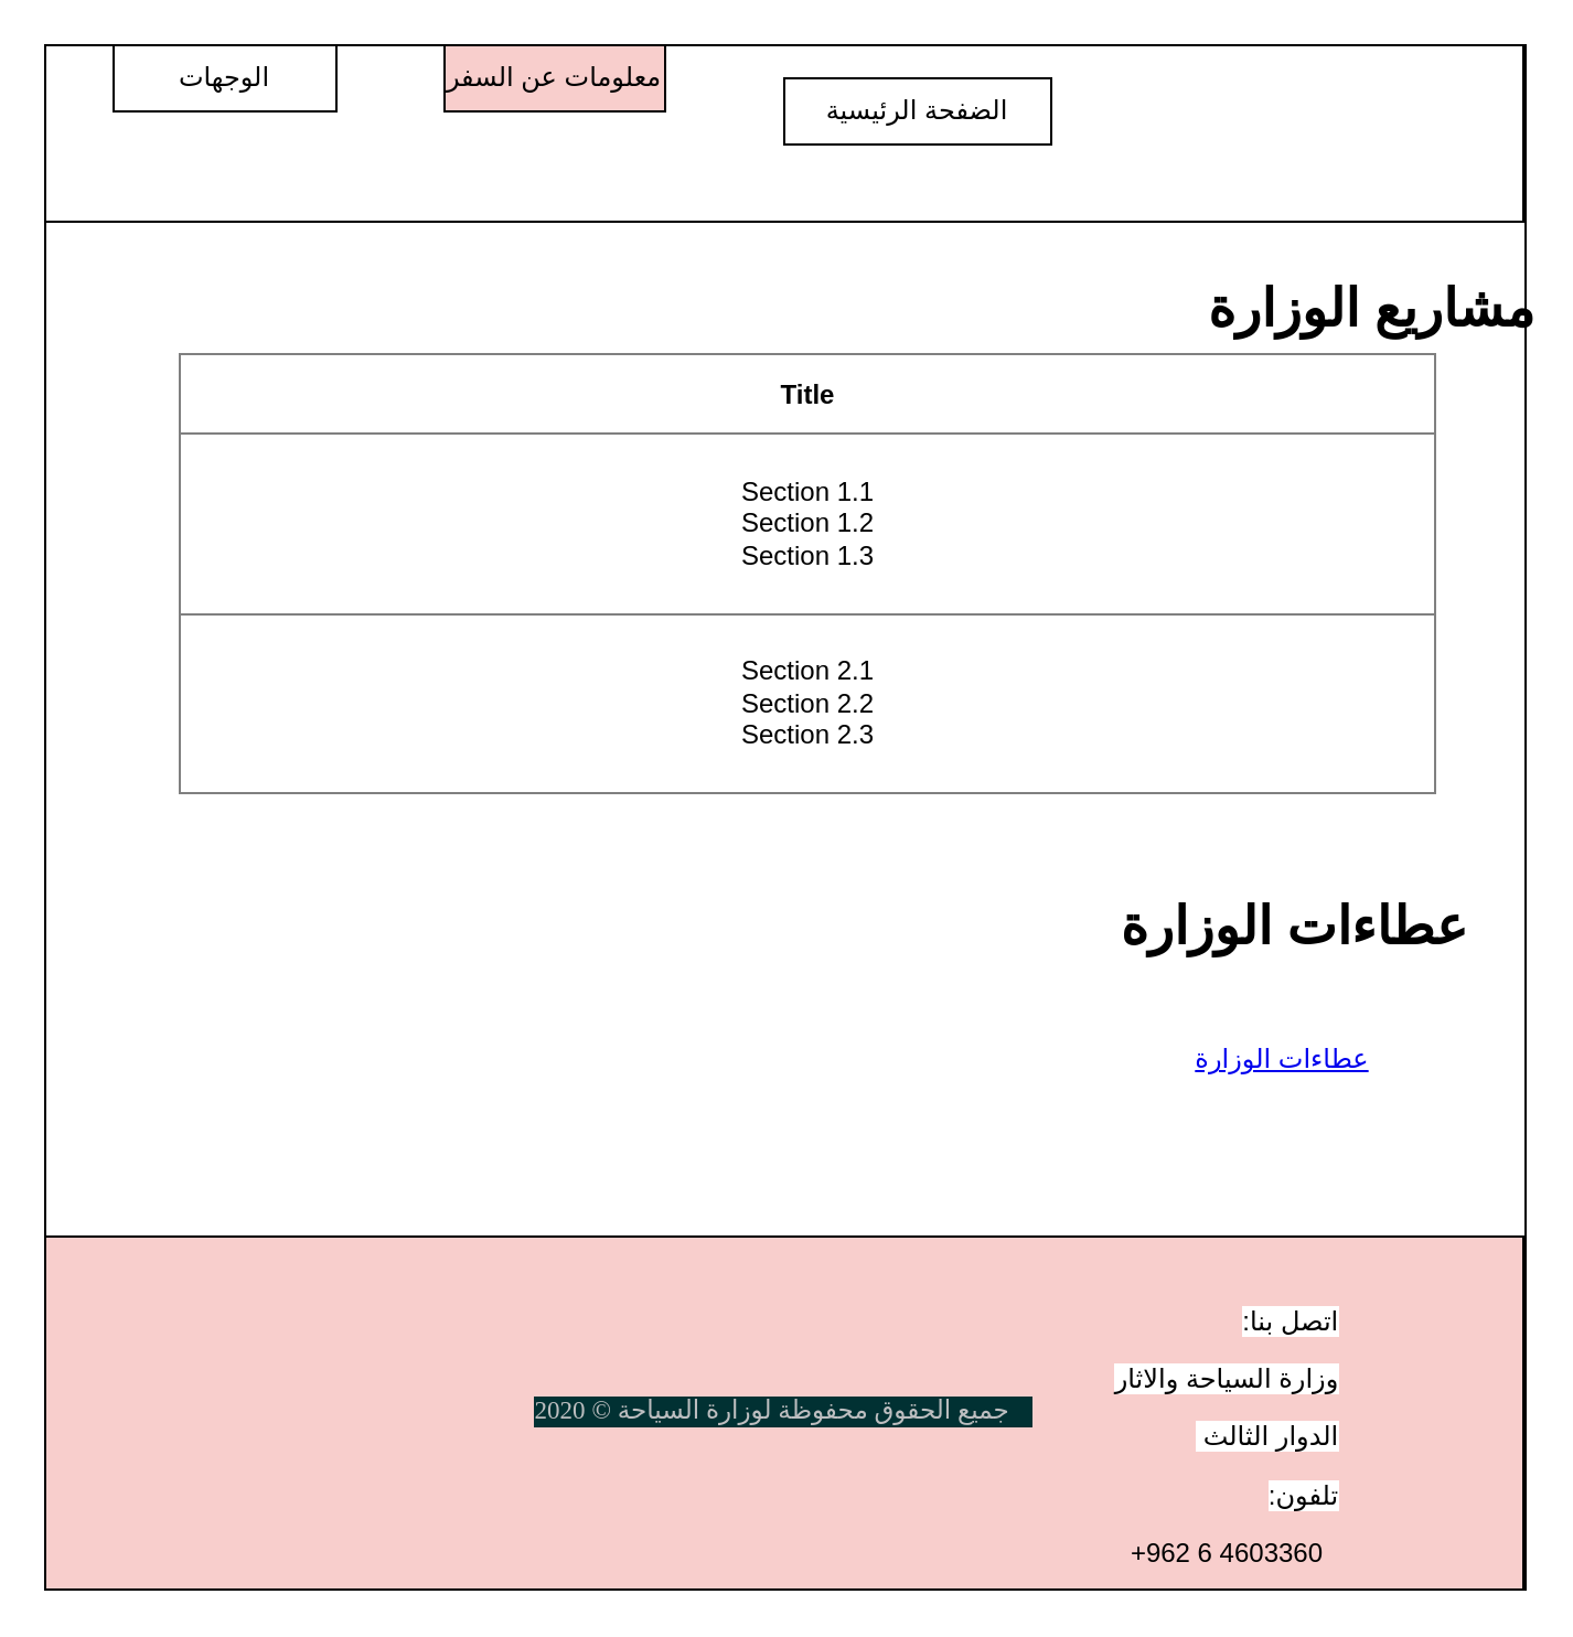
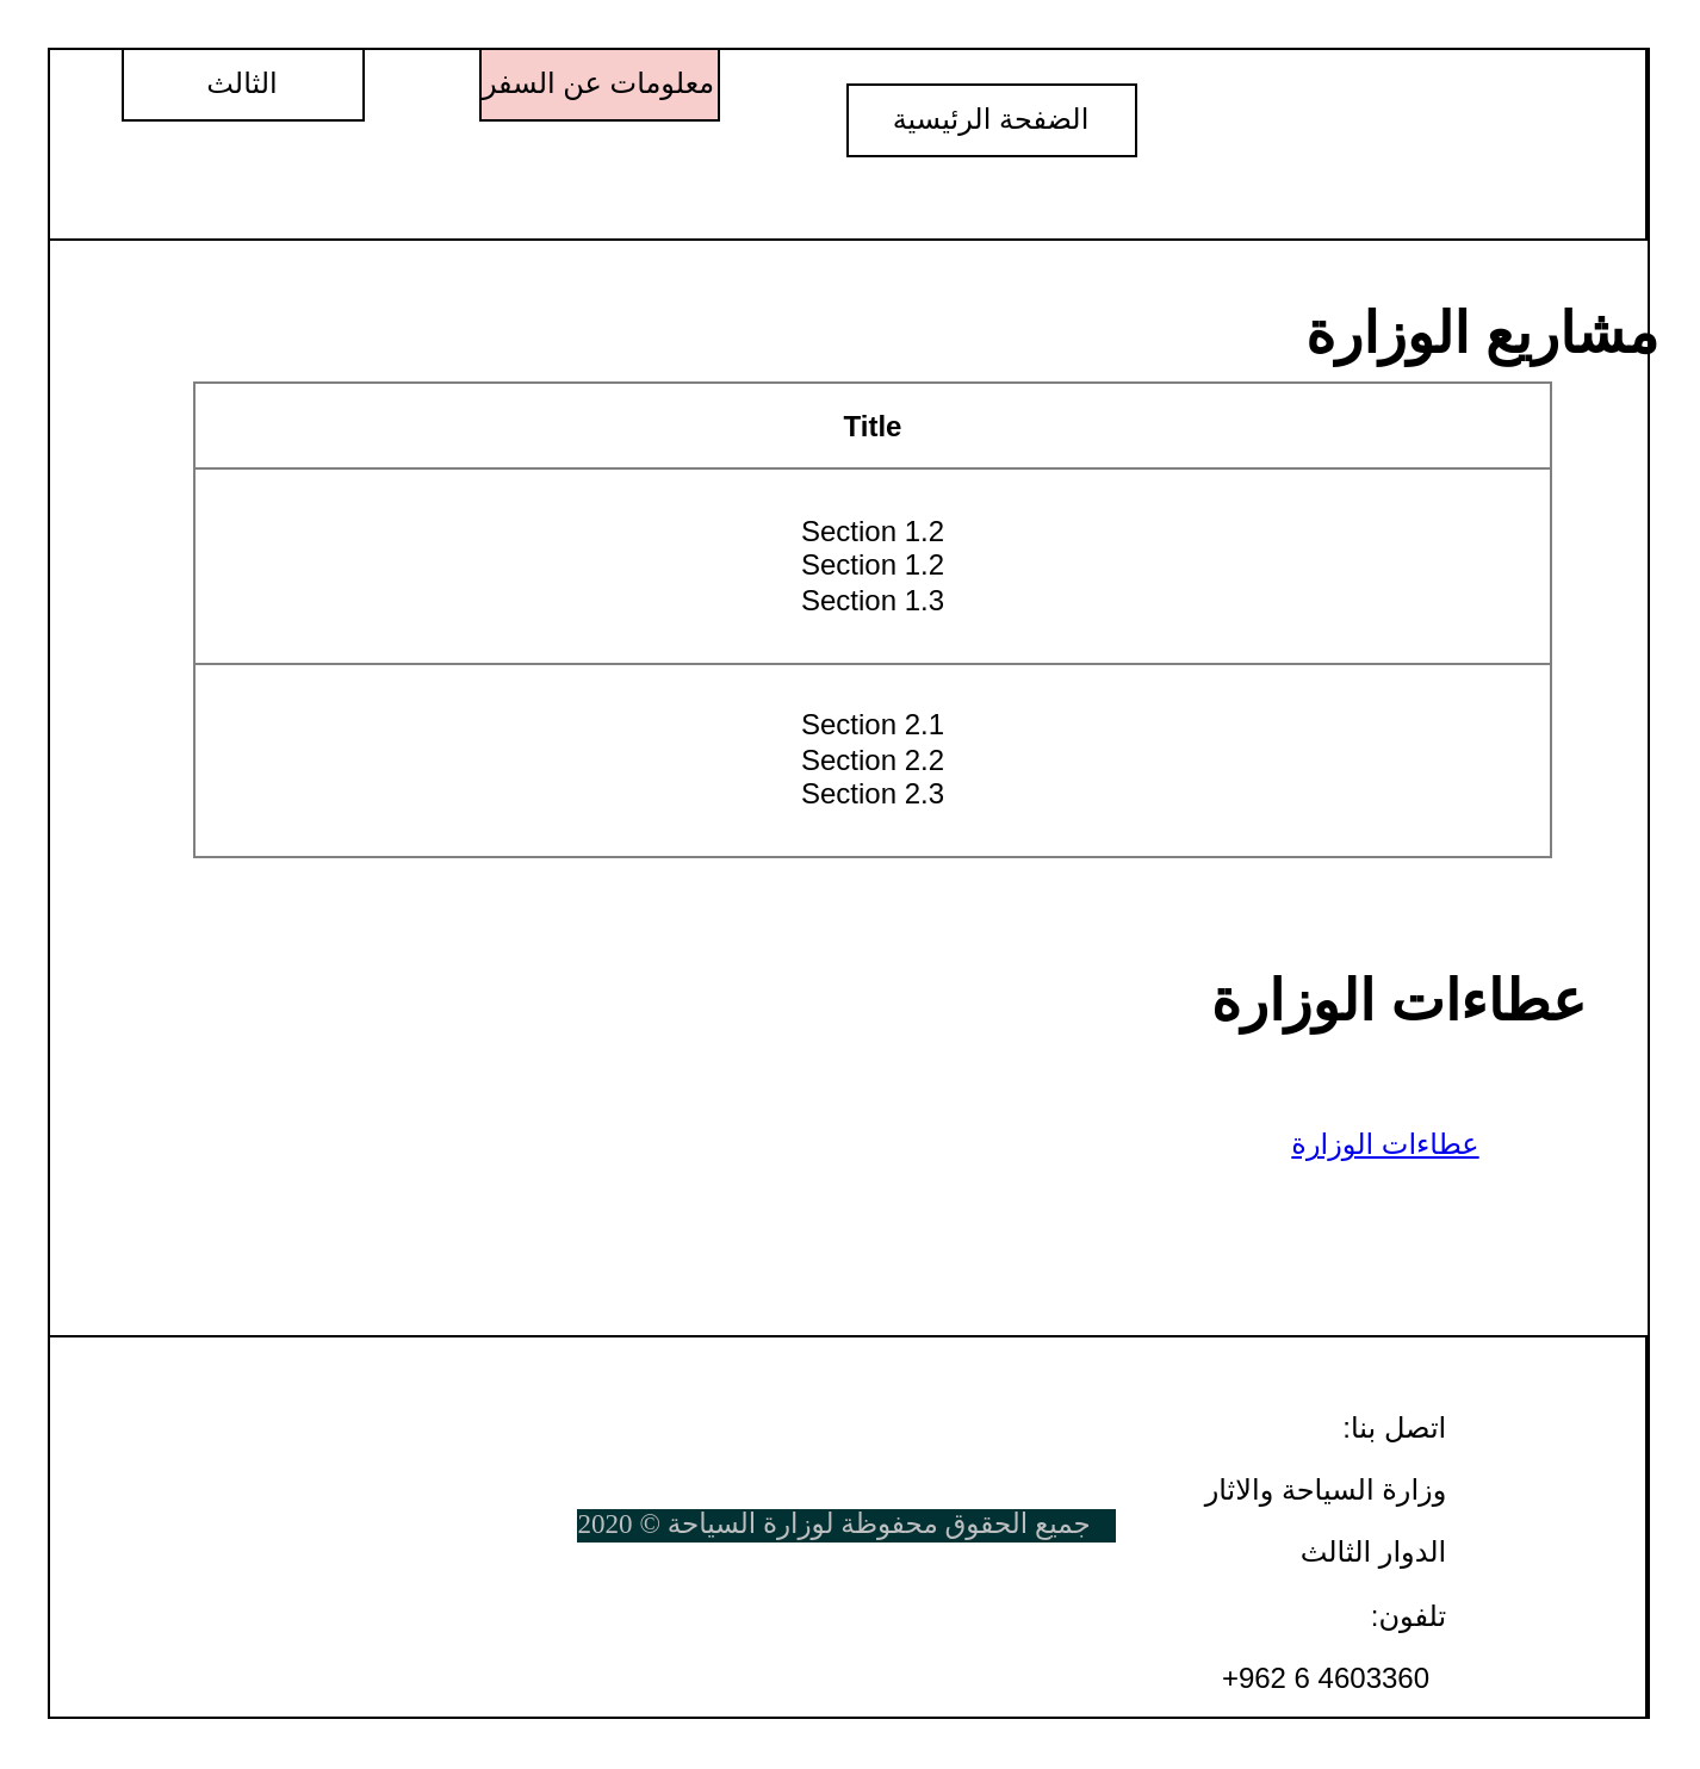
- <mxCell id="8" value="الوجهات" style="rounded=0;whiteSpace=wrap;html=1;" parent="1" vertex="1"><mxGeometry x="51" y="20" width="101" height="30" as="geometry" /></mxCell>
+ <mxCell id="8" value="الثالث" style="rounded=0;whiteSpace=wrap;html=1;" parent="1" vertex="1"><mxGeometry x="51" y="20" width="101" height="30" as="geometry" /></mxCell>
- <mxCell id="10" value="&lt;table border=&quot;1&quot; width=&quot;100%&quot; height=&quot;100%&quot; cellpadding=&quot;4&quot; style=&quot;width:100%;height:100%;border-collapse:collapse;&quot;&gt;&lt;tr&gt;&lt;th align=&quot;center&quot;&gt;&lt;b&gt;Title&lt;/b&gt;&lt;/th&gt;&lt;/tr&gt;&lt;tr&gt;&lt;td align=&quot;center&quot;&gt;Section 1.1&#10;Section 1.2&#10;Section 1.3&lt;/td&gt;&lt;/tr&gt;&lt;tr&gt;&lt;td align=&quot;center&quot;&gt;Section 2.1&#10;Section 2.2&#10;Section 2.3&lt;/td&gt;&lt;/tr&gt;&lt;/table&gt;" style="text;html=1;strokeColor=none;fillColor=none;overflow=fill;" parent="1" vertex="1"><mxGeometry x="81" y="160" width="570" height="200" as="geometry" /></mxCell>
+ <mxCell id="10" value="&lt;table border=&quot;1&quot; width=&quot;100%&quot; height=&quot;100%&quot; cellpadding=&quot;4&quot; style=&quot;width:100%;height:100%;border-collapse:collapse;&quot;&gt;&lt;tr&gt;&lt;th align=&quot;center&quot;&gt;&lt;b&gt;Title&lt;/b&gt;&lt;/th&gt;&lt;/tr&gt;&lt;tr&gt;&lt;td align=&quot;center&quot;&gt;Section 1.2&#10;Section 1.2&#10;Section 1.3&lt;/td&gt;&lt;/tr&gt;&lt;tr&gt;&lt;td align=&quot;center&quot;&gt;Section 2.1&#10;Section 2.2&#10;Section 2.3&lt;/td&gt;&lt;/tr&gt;&lt;/table&gt;" style="text;html=1;strokeColor=none;fillColor=none;overflow=fill;" parent="1" vertex="1"><mxGeometry x="81" y="160" width="570" height="200" as="geometry" /></mxCell>
- <mxCell id="6" value="&lt;div class=&quot;sct-copyright&quot; style=&quot;box-sizing: border-box ; color: rgb(189 , 190 , 192) ; float: right ; padding-left: 0px ; padding-right: 0.9em ; font-family: &amp;#34;newfont&amp;#34; ; font-size: 11.52px ; text-align: left ; background-color: rgb(1 , 49 , 51)&quot;&gt;جميع الحقوق محفوظة لوزارة السياحة ©&amp;nbsp;2020&lt;/div&gt;&lt;div&gt;&lt;br&gt;&lt;/div&gt;" style="rounded=0;whiteSpace=wrap;html=1;fillColor=#f8cecc;" parent="1" vertex="1"><mxGeometry x="20" y="560" width="670" height="160" as="geometry" /></mxCell>
+ <mxCell id="6" value="&lt;div class=&quot;sct-copyright&quot; style=&quot;box-sizing: border-box ; color: rgb(189 , 190 , 192) ; float: right ; padding-left: 0px ; padding-right: 0.9em ; font-family: &amp;#34;newfont&amp;#34; ; font-size: 11.52px ; text-align: left ; background-color: rgb(1 , 49 , 51)&quot;&gt;جميع الحقوق محفوظة لوزارة السياحة ©&amp;nbsp;2020&lt;/div&gt;&lt;div&gt;&lt;br&gt;&lt;/div&gt;" style="rounded=0;whiteSpace=wrap;html=1;" parent="1" vertex="1"><mxGeometry x="20" y="560" width="670" height="160" as="geometry" /></mxCell>
